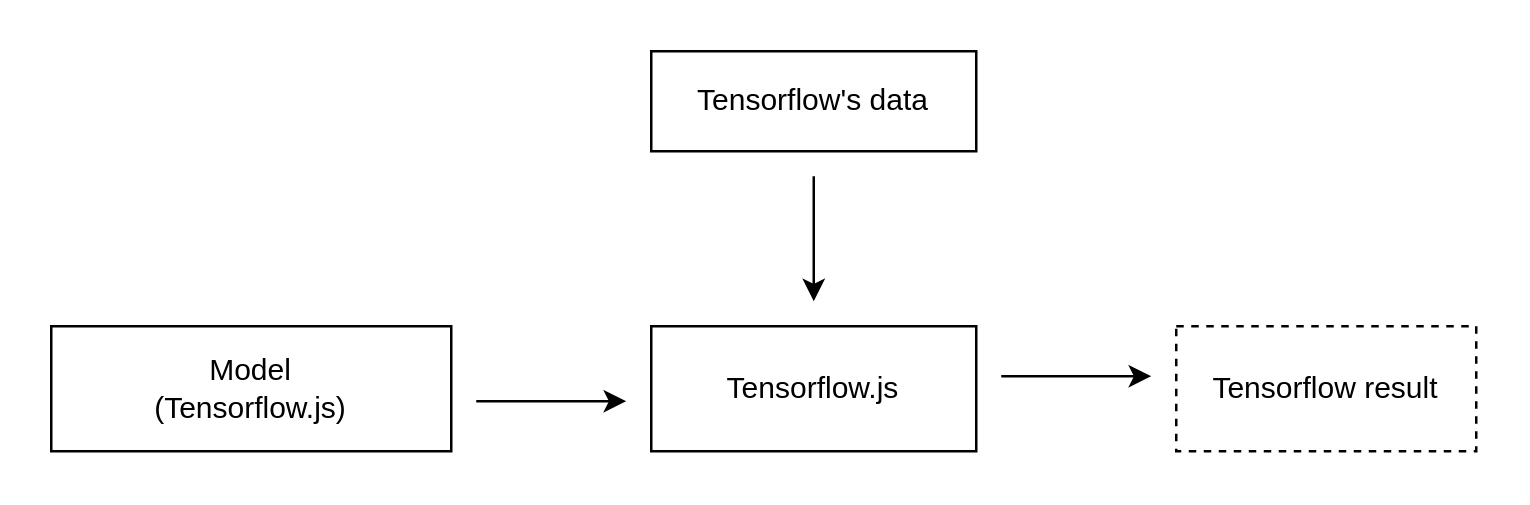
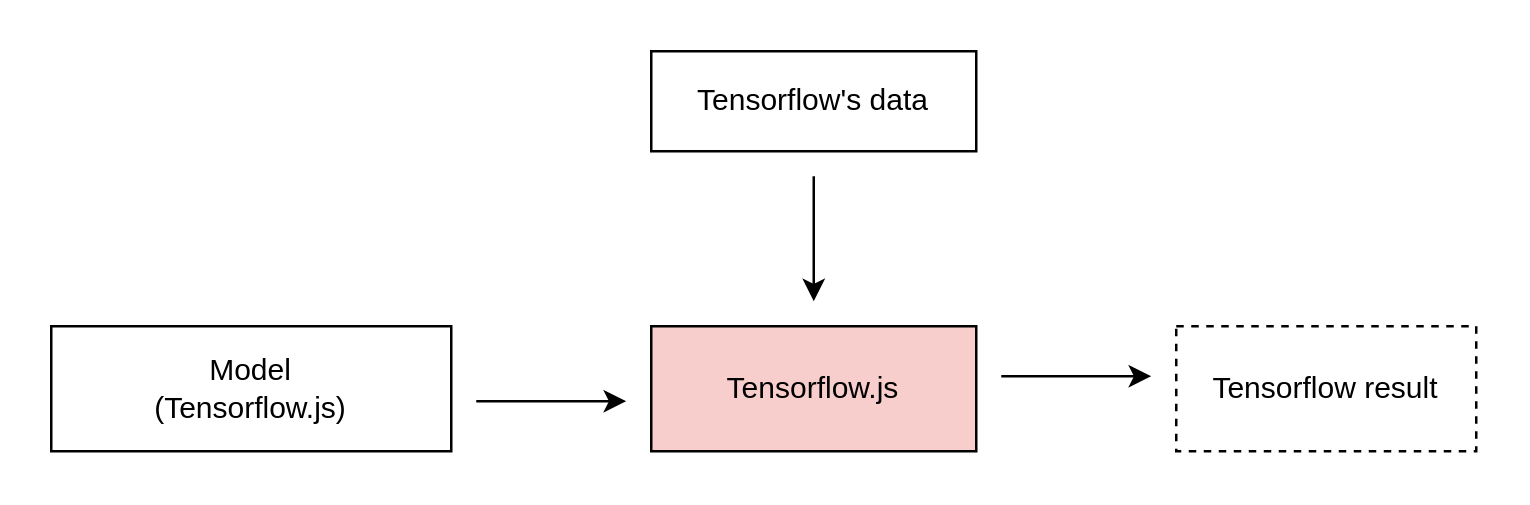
- <mxCell id="4" value="&lt;span style=&quot;&quot;&gt;Tensorflow.js&lt;/span&gt;" style="rounded=0;whiteSpace=wrap;html=1;" vertex="1" parent="1"><mxGeometry x="260" y="130" width="130" height="50" as="geometry" /></mxCell>
+ <mxCell id="4" value="&lt;span style=&quot;&quot;&gt;Tensorflow.js&lt;/span&gt;" style="rounded=0;whiteSpace=wrap;html=1;fillColor=#f8cecc;" vertex="1" parent="1"><mxGeometry x="260" y="130" width="130" height="50" as="geometry" /></mxCell>
